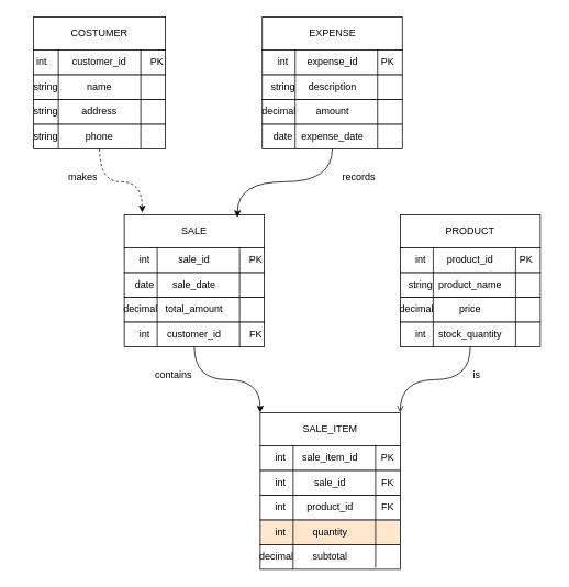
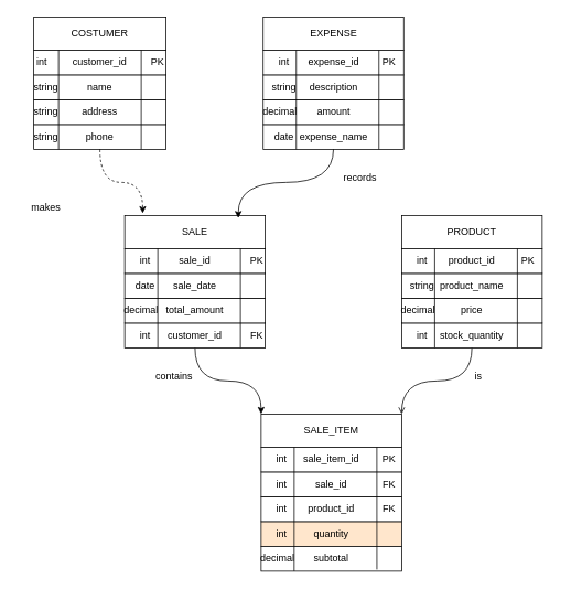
- <mxCell id="31" value="expense_date" style="rounded=0;whiteSpace=wrap;html=1;" vertex="1" parent="1"><mxGeometry x="317.5" y="150" width="170" height="30" as="geometry" /></mxCell>
+ <mxCell id="31" value="expense_name" style="rounded=0;whiteSpace=wrap;html=1;" vertex="1" parent="1"><mxGeometry x="317.5" y="150" width="170" height="30" as="geometry" /></mxCell>
- <mxCell id="76" value="makes" style="text;html=1;align=center;verticalAlign=middle;whiteSpace=wrap;rounded=0;" vertex="1" parent="1"><mxGeometry x="70" y="200" width="60" height="30" as="geometry" /></mxCell>
+ <mxCell id="76" value="makes" style="text;html=1;align=center;verticalAlign=middle;whiteSpace=wrap;rounded=0;" vertex="1" parent="1"><mxGeometry x="25" y="235" width="60" height="30" as="geometry" /></mxCell>
